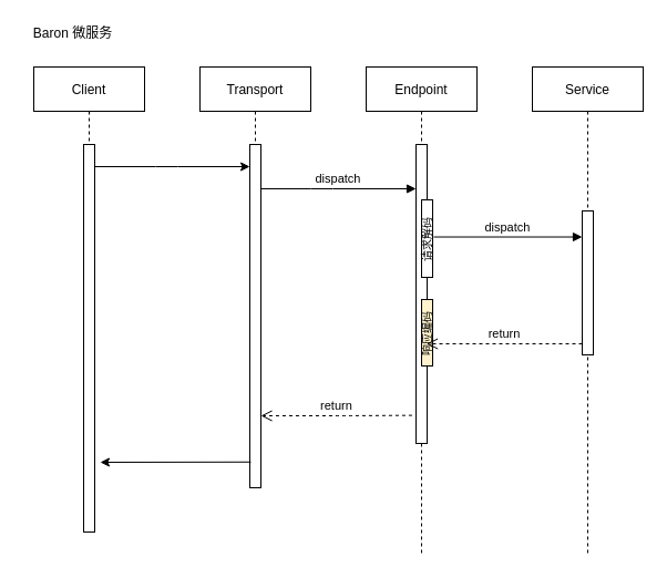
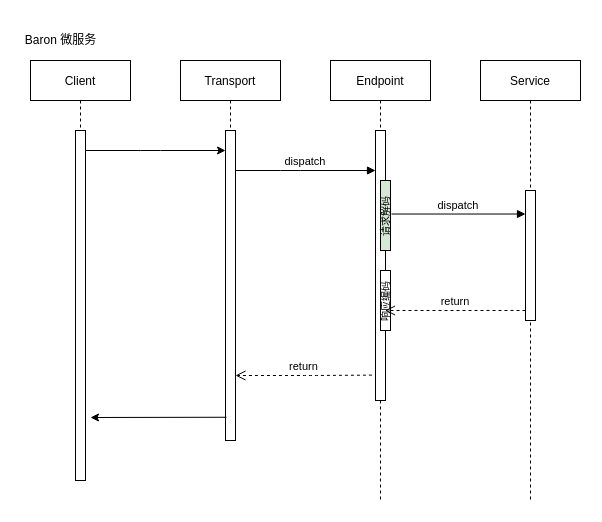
- <mxCell id="12" value="Baron 微服务" style="text;html=1;align=center;verticalAlign=middle;resizable=0;points=[];autosize=1;" vertex="1" parent="1"><mxGeometry x="20" y="20" width="90" height="20" as="geometry" /></mxCell>
+ <mxCell id="12" value="Baron 微服务" style="text;html=1;align=center;verticalAlign=middle;resizable=0;points=[];autosize=1;" vertex="1" parent="1"><mxGeometry x="15" y="30" width="90" height="20" as="geometry" /></mxCell>
- <mxCell id="6" value="请求解码" style="points=[];perimeter=lifelinePerimeter;rounded=0;shadow=0;strokeWidth=1;imageAspect=0;fontSize=10;horizontal=0;" vertex="1" parent="4"><mxGeometry x="50" y="120" width="10" height="70" as="geometry" /></mxCell>
+ <mxCell id="6" value="请求解码" style="points=[];perimeter=lifelinePerimeter;rounded=0;shadow=0;strokeWidth=1;imageAspect=0;fontSize=10;horizontal=0;fillColor=#d5e8d4;" vertex="1" parent="4"><mxGeometry x="50" y="120" width="10" height="70" as="geometry" /></mxCell>
- <mxCell id="7" value="响应编码" style="points=[];perimeter=lifelinePerimeter;rounded=0;shadow=0;strokeWidth=1;imageAspect=0;fontSize=10;horizontal=0;fillColor=#fff2cc;" vertex="1" parent="4"><mxGeometry x="50" y="210" width="10" height="60" as="geometry" /></mxCell>
+ <mxCell id="7" value="响应编码" style="points=[];perimeter=lifelinePerimeter;rounded=0;shadow=0;strokeWidth=1;imageAspect=0;fontSize=10;horizontal=0;" vertex="1" parent="4"><mxGeometry x="50" y="210" width="10" height="60" as="geometry" /></mxCell>
